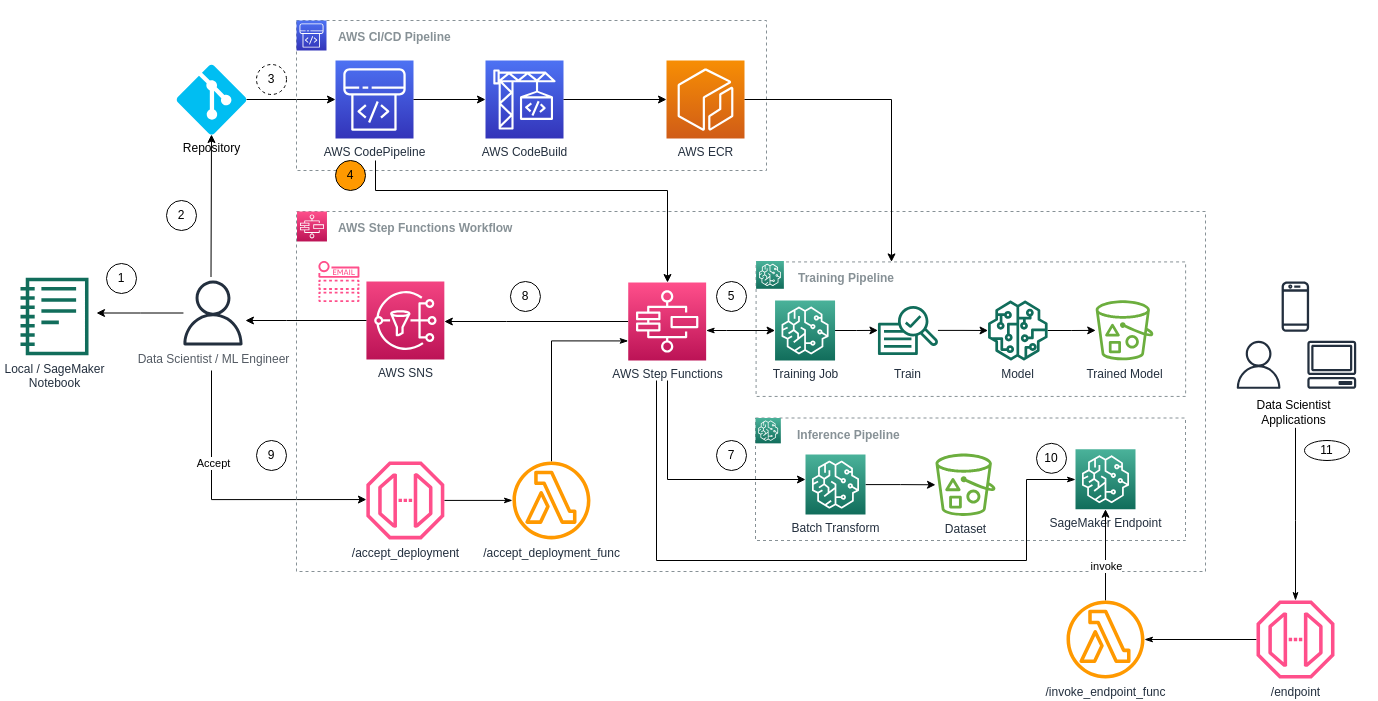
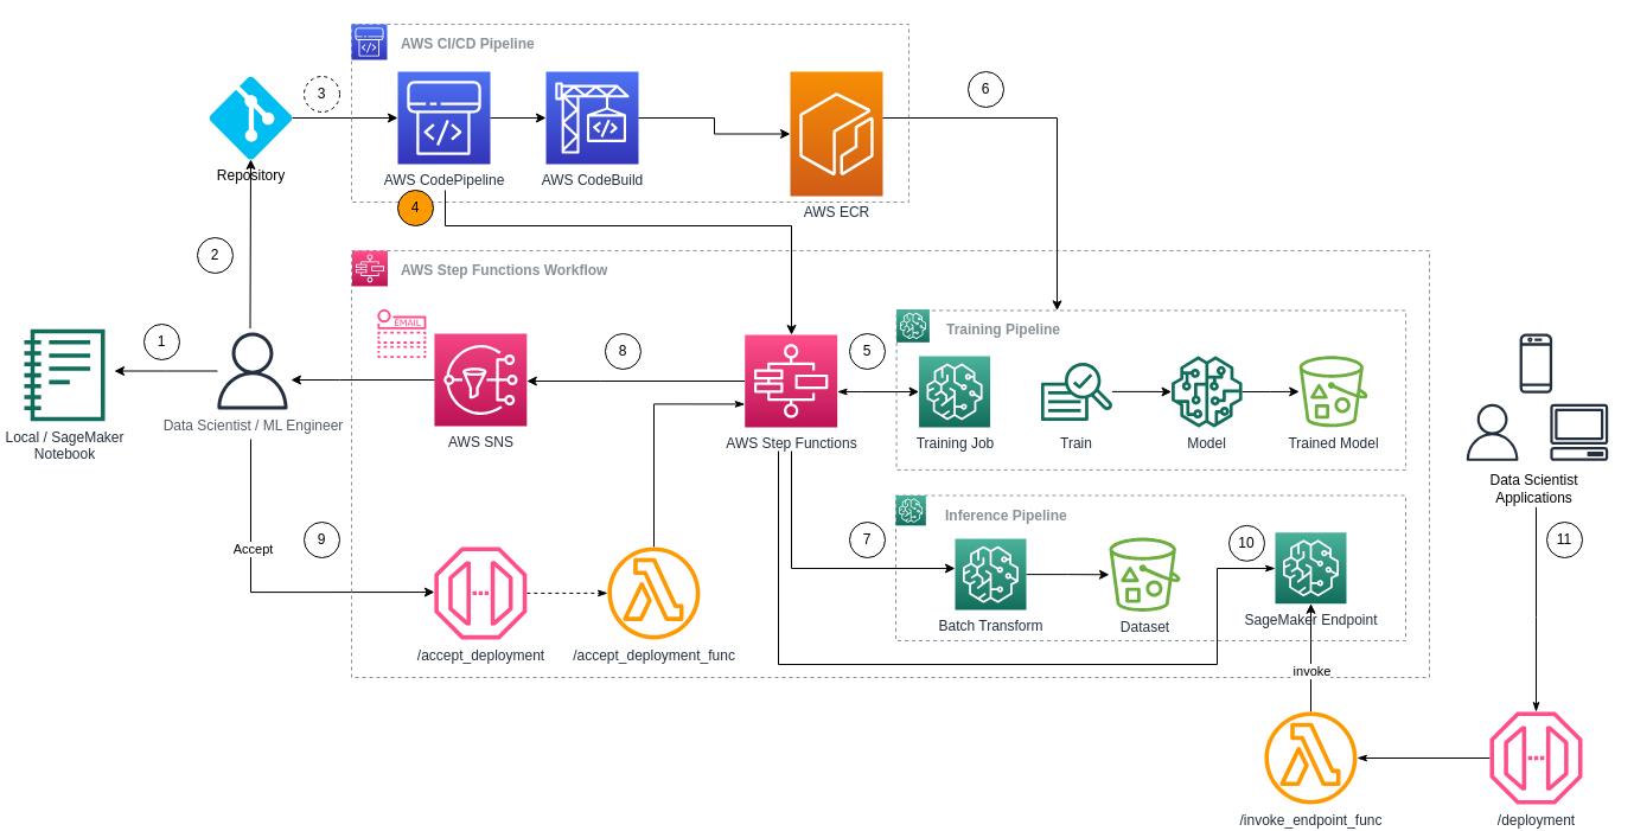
+ <mxCell id="59" value="6" style="ellipse;whiteSpace=wrap;html=1;aspect=fixed;" vertex="1" parent="1"><mxGeometry x="816" y="60" width="30" height="30" as="geometry" /></mxCell>
- <mxCell id="10" value="AWS CodeBuild" style="sketch=0;points=[[0,0,0],[0.25,0,0],[0.5,0,0],[0.75,0,0],[1,0,0],[0,1,0],[0.25,1,0],[0.5,1,0],[0.75,1,0],[1,1,0],[0,0.25,0],[0,0.5,0],[0,0.75,0],[1,0.25,0],[1,0.5,0],[1,0.75,0]];outlineConnect=0;fontColor=#232F3E;gradientColor=#4D72F3;gradientDirection=north;fillColor=#3334B9;strokeColor=#ffffff;dashed=0;verticalLabelPosition=bottom;verticalAlign=top;align=center;html=1;fontSize=12;fontStyle=0;aspect=fixed;shape=mxgraph.aws4.resourceIcon;resIcon=mxgraph.aws4.codebuild;" parent="7" vertex="1"><mxGeometry x="189" y="40" width="78" height="78" as="geometry" /></mxCell>
+ <mxCell id="10" value="AWS CodeBuild" style="sketch=0;points=[[0,0,0],[0.25,0,0],[0.5,0,0],[0.75,0,0],[1,0,0],[0,1,0],[0.25,1,0],[0.5,1,0],[0.75,1,0],[1,1,0],[0,0.25,0],[0,0.5,0],[0,0.75,0],[1,0.25,0],[1,0.5,0],[1,0.75,0]];outlineConnect=0;fontColor=#232F3E;gradientColor=#4D72F3;gradientDirection=north;fillColor=#3334B9;strokeColor=#ffffff;dashed=0;verticalLabelPosition=bottom;verticalAlign=top;align=center;html=1;fontSize=12;fontStyle=0;aspect=fixed;shape=mxgraph.aws4.resourceIcon;resIcon=mxgraph.aws4.codebuild;" parent="7" vertex="1"><mxGeometry x="164" y="40" width="78" height="78" as="geometry" /></mxCell>
- <mxCell id="12" value="AWS ECR" style="sketch=0;points=[[0,0,0],[0.25,0,0],[0.5,0,0],[0.75,0,0],[1,0,0],[0,1,0],[0.25,1,0],[0.5,1,0],[0.75,1,0],[1,1,0],[0,0.25,0],[0,0.5,0],[0,0.75,0],[1,0.25,0],[1,0.5,0],[1,0.75,0]];outlineConnect=0;fontColor=#232F3E;gradientColor=#F78E04;gradientDirection=north;fillColor=#D05C17;strokeColor=#ffffff;dashed=0;verticalLabelPosition=bottom;verticalAlign=top;align=center;html=1;fontSize=12;fontStyle=0;aspect=fixed;shape=mxgraph.aws4.resourceIcon;resIcon=mxgraph.aws4.ecr;" parent="7" vertex="1"><mxGeometry x="370" y="40" width="78" height="78" as="geometry" /></mxCell>
+ <mxCell id="12" value="AWS ECR" style="sketch=0;points=[[0,0,0],[0.25,0,0],[0.5,0,0],[0.75,0,0],[1,0,0],[0,1,0],[0.25,1,0],[0.5,1,0],[0.75,1,0],[1,1,0],[0,0.25,0],[0,0.5,0],[0,0.75,0],[1,0.25,0],[1,0.5,0],[1,0.75,0]];outlineConnect=0;fontColor=#232F3E;gradientColor=#F78E04;gradientDirection=north;fillColor=#D05C17;strokeColor=#ffffff;dashed=0;verticalLabelPosition=bottom;verticalAlign=top;align=center;html=1;fontSize=12;fontStyle=0;aspect=fixed;shape=mxgraph.aws4.resourceIcon;resIcon=mxgraph.aws4.ecr;" parent="7" vertex="1"><mxGeometry x="370" y="40" width="78" height="105" as="geometry" /></mxCell>
- <mxCell id="62" value="1" style="ellipse;whiteSpace=wrap;html=1;aspect=fixed;" vertex="1" parent="1"><mxGeometry x="106" y="263" width="30" height="30" as="geometry" /></mxCell>
+ <mxCell id="62" value="1" style="ellipse;whiteSpace=wrap;html=1;aspect=fixed;" vertex="1" parent="1"><mxGeometry x="121" y="273" width="30" height="30" as="geometry" /></mxCell>
- <mxCell id="31" style="edgeStyle=orthogonalEdgeStyle;rounded=0;orthogonalLoop=1;jettySize=auto;html=1;" parent="24" source="32" target="27" edge="1"><mxGeometry relative="1" as="geometry" /></mxCell>
- <mxCell id="57" value="11" style="ellipse;whiteSpace=wrap;html=1;aspect=fixed;" vertex="1" parent="1"><mxGeometry x="1304" y="440" width="45" height="20" as="geometry" /></mxCell>
+ <mxCell id="57" value="11" style="ellipse;whiteSpace=wrap;html=1;aspect=fixed;" vertex="1" parent="1"><mxGeometry x="1304" y="440" width="30" height="30" as="geometry" /></mxCell>
- <mxCell id="39" style="edgeStyle=orthogonalEdgeStyle;rounded=0;orthogonalLoop=1;jettySize=auto;html=1;startArrow=none;startFill=0;endArrow=classicThin;endFill=1;" edge="1" parent="18" source="40" target="42"><mxGeometry relative="1" as="geometry" /></mxCell>
+ <mxCell id="39" style="edgeStyle=orthogonalEdgeStyle;rounded=0;orthogonalLoop=1;jettySize=auto;html=1;startArrow=none;startFill=0;endArrow=classicThin;endFill=1;dashed=1;" edge="1" parent="18" source="40" target="42"><mxGeometry relative="1" as="geometry" /></mxCell>
- <mxCell id="73" value="/endpoint" style="sketch=0;outlineConnect=0;fontColor=#232F3E;gradientColor=none;fillColor=#FF4F8B;strokeColor=none;dashed=0;verticalLabelPosition=bottom;verticalAlign=top;align=center;html=1;fontSize=12;fontStyle=0;aspect=fixed;pointerEvents=1;shape=mxgraph.aws4.endpoint;" vertex="1" parent="1"><mxGeometry x="1256" y="600" width="78" height="78" as="geometry" /></mxCell>
+ <mxCell id="73" value="/deployment" style="sketch=0;outlineConnect=0;fontColor=#232F3E;gradientColor=none;fillColor=#FF4F8B;strokeColor=none;dashed=0;verticalLabelPosition=bottom;verticalAlign=top;align=center;html=1;fontSize=12;fontStyle=0;aspect=fixed;pointerEvents=1;shape=mxgraph.aws4.endpoint;" vertex="1" parent="1"><mxGeometry x="1256" y="600" width="78" height="78" as="geometry" /></mxCell>
